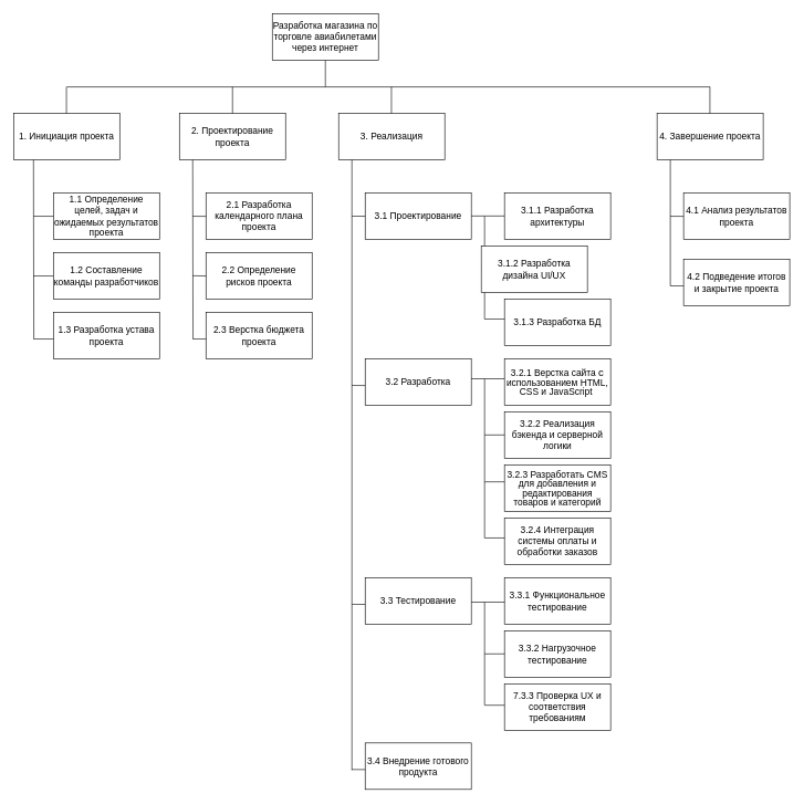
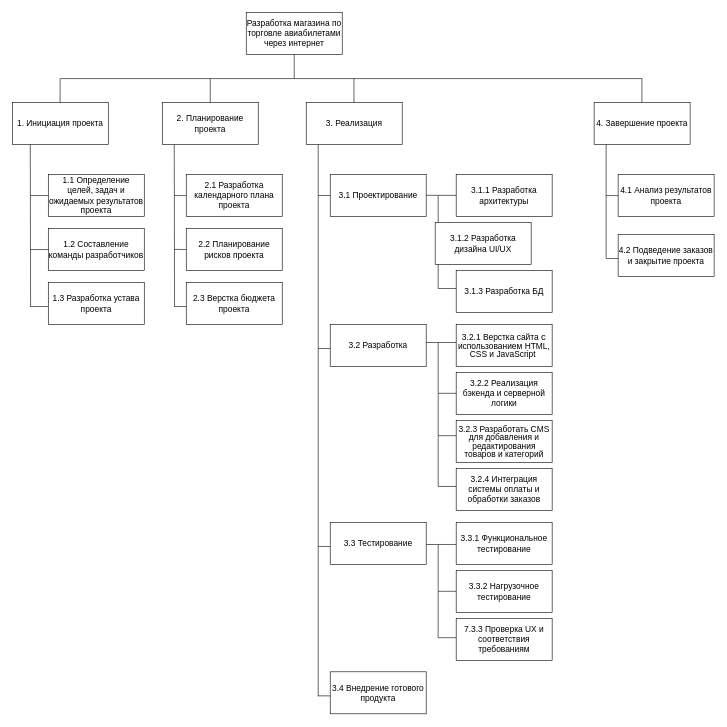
- <mxCell id="4" value="&lt;font style=&quot;font-size: 14px;&quot;&gt;2. Проектирование проекта&lt;/font&gt;" style="rounded=0;whiteSpace=wrap;html=1;" vertex="1" parent="1"><mxGeometry x="270" y="170" width="160" height="70" as="geometry" /></mxCell>
+ <mxCell id="4" value="&lt;font style=&quot;font-size: 14px;&quot;&gt;2. Планирование проекта&lt;/font&gt;" style="rounded=0;whiteSpace=wrap;html=1;" vertex="1" parent="1"><mxGeometry x="270" y="170" width="160" height="70" as="geometry" /></mxCell>
- <mxCell id="22" value="&lt;font style=&quot;font-size: 14px;&quot;&gt;2.2 Определение рисков проекта&lt;/font&gt;" style="rounded=0;whiteSpace=wrap;html=1;" vertex="1" parent="1"><mxGeometry x="310" y="380" width="160" height="70" as="geometry" /></mxCell>
+ <mxCell id="22" value="&lt;font style=&quot;font-size: 14px;&quot;&gt;2.2 Планирование рисков проекта&lt;/font&gt;" style="rounded=0;whiteSpace=wrap;html=1;" vertex="1" parent="1"><mxGeometry x="310" y="380" width="160" height="70" as="geometry" /></mxCell>
- <mxCell id="61" value="&lt;font style=&quot;font-size: 14px;&quot;&gt;4.2 Подведение итогов и закрытие проекта&lt;/font&gt;" style="rounded=0;whiteSpace=wrap;html=1;" vertex="1" parent="1"><mxGeometry x="1030" y="390" width="160" height="70" as="geometry" /></mxCell>
+ <mxCell id="61" value="&lt;font style=&quot;font-size: 14px;&quot;&gt;4.2 Подведение заказов и закрытие проекта&lt;/font&gt;" style="rounded=0;whiteSpace=wrap;html=1;" vertex="1" parent="1"><mxGeometry x="1030" y="390" width="160" height="70" as="geometry" /></mxCell>
